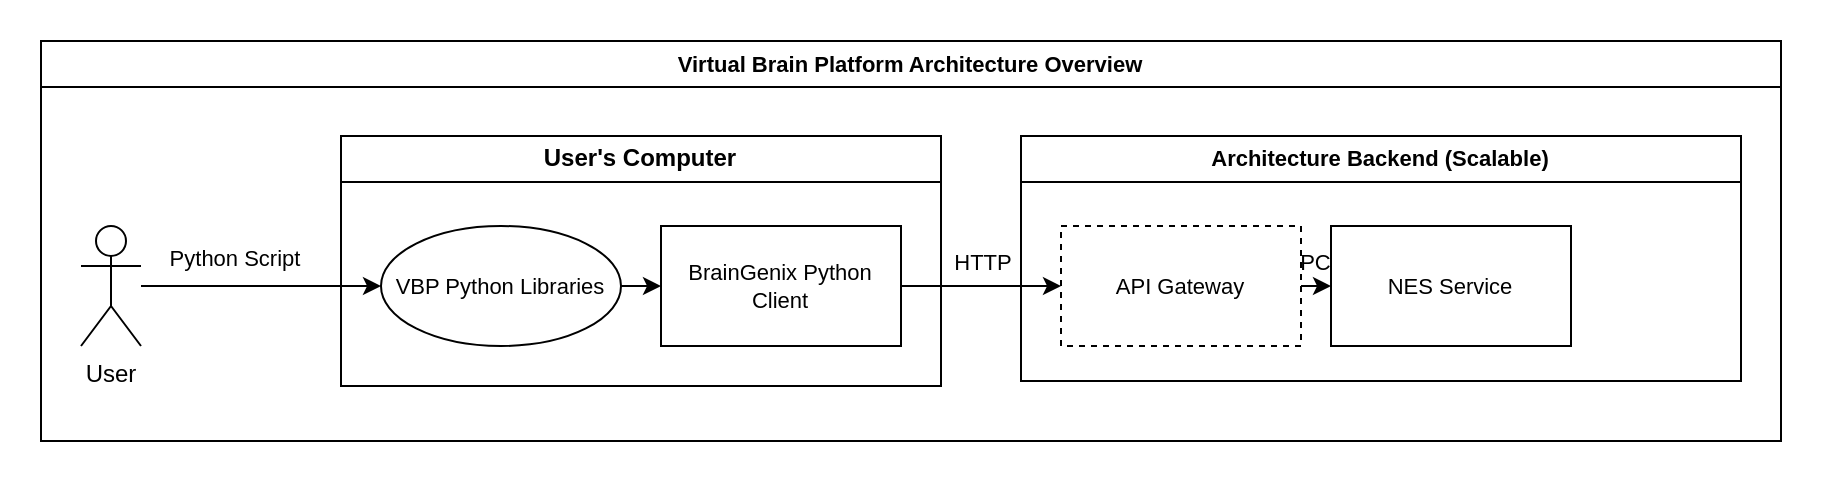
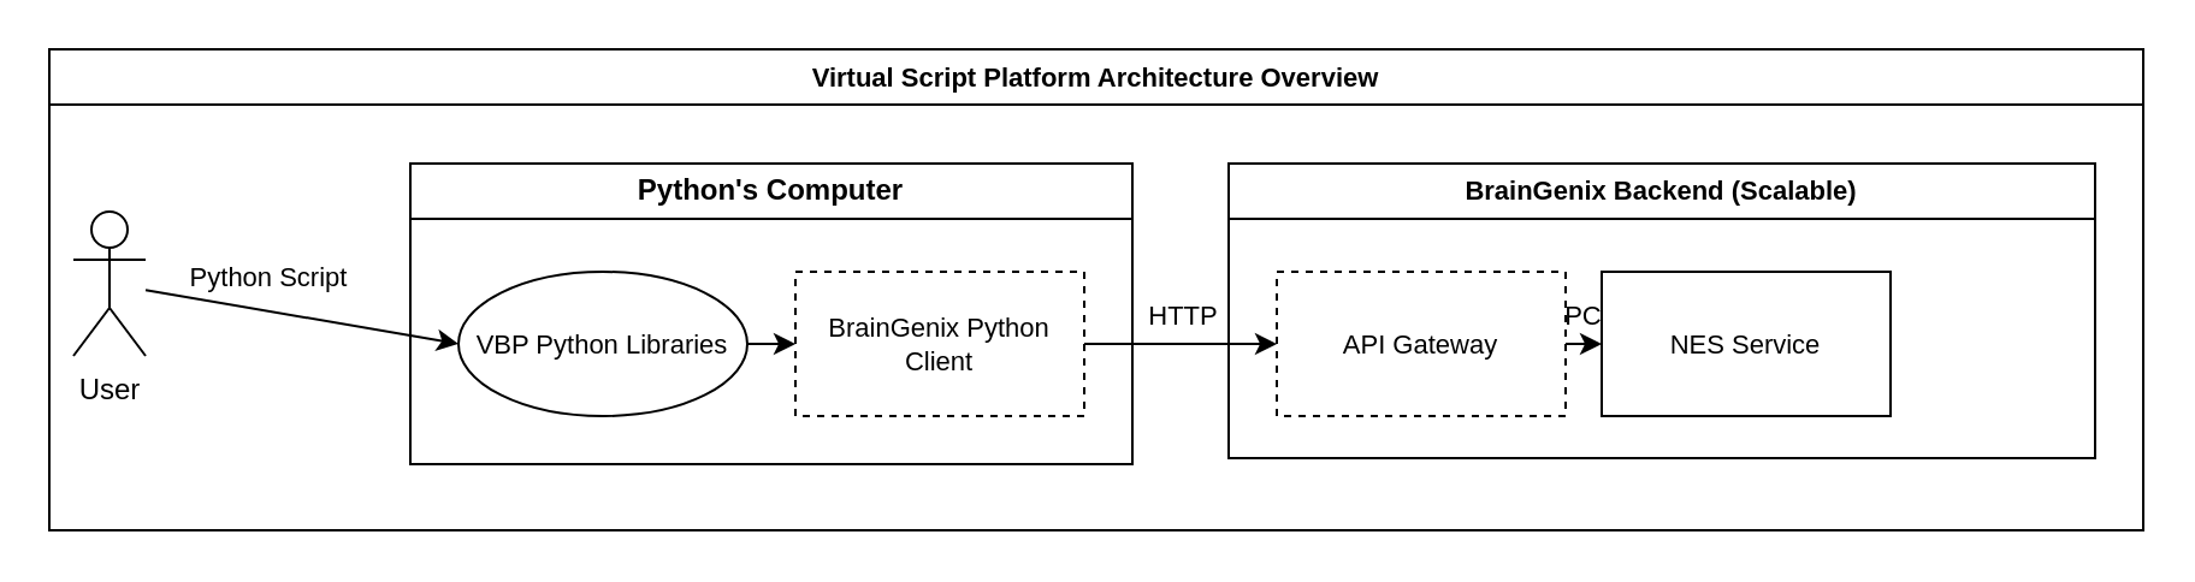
- <mxCell id="16" value="Virtual Brain Platform Architecture Overview" style="swimlane;whiteSpace=wrap;html=1;fontFamily=Helvetica;fontSize=11;" vertex="1" parent="1"><mxGeometry x="20" y="20" width="870" height="200" as="geometry" /></mxCell>
+ <mxCell id="16" value="Virtual Script Platform Architecture Overview" style="swimlane;whiteSpace=wrap;html=1;fontFamily=Helvetica;fontSize=11;" vertex="1" parent="1"><mxGeometry x="20" y="20" width="870" height="200" as="geometry" /></mxCell>
- <mxCell id="5" value="User's Computer" style="swimlane;whiteSpace=wrap;html=1;" vertex="1" parent="1"><mxGeometry x="170" y="67.5" width="300" height="125" as="geometry" /></mxCell>
+ <mxCell id="5" value="Python's Computer" style="swimlane;whiteSpace=wrap;html=1;" vertex="1" parent="1"><mxGeometry x="170" y="67.5" width="300" height="125" as="geometry" /></mxCell>
- <mxCell id="9" value="Architecture Backend (Scalable)" style="swimlane;whiteSpace=wrap;html=1;fontFamily=Helvetica;fontSize=11;" vertex="1" parent="1"><mxGeometry x="510" y="67.5" width="360" height="122.5" as="geometry" /></mxCell>
+ <mxCell id="9" value="BrainGenix Backend (Scalable)" style="swimlane;whiteSpace=wrap;html=1;fontFamily=Helvetica;fontSize=11;" vertex="1" parent="1"><mxGeometry x="510" y="67.5" width="360" height="122.5" as="geometry" /></mxCell>
- <mxCell id="4" value="User" style="shape=umlActor;verticalLabelPosition=bottom;verticalAlign=top;html=1;outlineConnect=0;" vertex="1" parent="1"><mxGeometry x="40" y="112.5" width="30" height="60" as="geometry" /></mxCell>
+ <mxCell id="4" value="User" style="shape=umlActor;verticalLabelPosition=bottom;verticalAlign=top;html=1;outlineConnect=0;" vertex="1" parent="1"><mxGeometry x="30" y="87.5" width="30" height="60" as="geometry" /></mxCell>
- <mxCell id="8" value="BrainGenix Python Client" style="rounded=0;whiteSpace=wrap;html=1;fontFamily=Helvetica;fontSize=11;fontColor=default;" vertex="1" parent="5"><mxGeometry x="160" y="45" width="120" height="60" as="geometry" /></mxCell>
+ <mxCell id="8" value="BrainGenix Python Client" style="rounded=0;whiteSpace=wrap;html=1;fontFamily=Helvetica;fontSize=11;fontColor=default;dashed=1;" vertex="1" parent="5"><mxGeometry x="160" y="45" width="120" height="60" as="geometry" /></mxCell>
